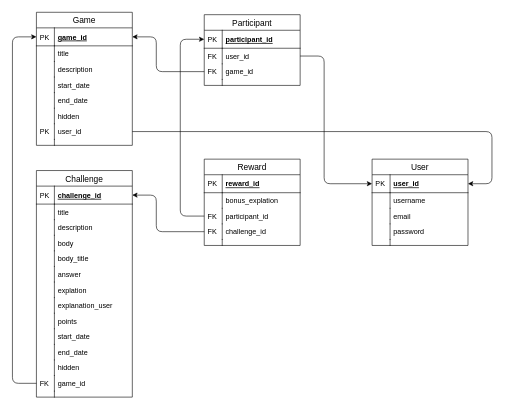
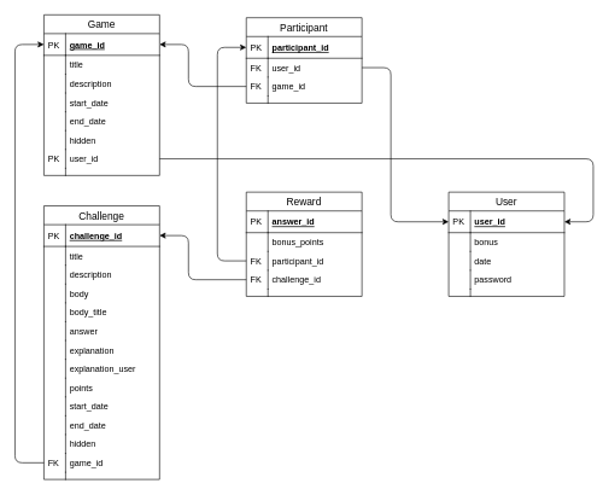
- <mxCell id="32" value="reward_id" style="shape=partialRectangle;top=0;left=0;right=0;bottom=1;align=left;verticalAlign=middle;fillColor=none;spacingLeft=34;spacingRight=4;overflow=hidden;rotatable=0;points=[[0,0.5],[1,0.5]];portConstraint=eastwest;dropTarget=0;fontStyle=5;fontSize=12;" parent="31" vertex="1"><mxGeometry y="26" width="160" height="30" as="geometry" /></mxCell>
+ <mxCell id="32" value="answer_id" style="shape=partialRectangle;top=0;left=0;right=0;bottom=1;align=left;verticalAlign=middle;fillColor=none;spacingLeft=34;spacingRight=4;overflow=hidden;rotatable=0;points=[[0,0.5],[1,0.5]];portConstraint=eastwest;dropTarget=0;fontStyle=5;fontSize=12;" parent="31" vertex="1"><mxGeometry y="26" width="160" height="30" as="geometry" /></mxCell>
- <mxCell id="34" value="bonus_explation" style="shape=partialRectangle;top=0;left=0;right=0;bottom=0;align=left;verticalAlign=top;fillColor=none;spacingLeft=34;spacingRight=4;overflow=hidden;rotatable=0;points=[[0,0.5],[1,0.5]];portConstraint=eastwest;dropTarget=0;fontSize=12;" parent="31" vertex="1"><mxGeometry y="56" width="160" height="26" as="geometry" /></mxCell>
+ <mxCell id="34" value="bonus_points" style="shape=partialRectangle;top=0;left=0;right=0;bottom=0;align=left;verticalAlign=top;fillColor=none;spacingLeft=34;spacingRight=4;overflow=hidden;rotatable=0;points=[[0,0.5],[1,0.5]];portConstraint=eastwest;dropTarget=0;fontSize=12;" parent="31" vertex="1"><mxGeometry y="56" width="160" height="26" as="geometry" /></mxCell>
- <mxCell id="47" value="username" style="shape=partialRectangle;top=0;left=0;right=0;bottom=0;align=left;verticalAlign=top;fillColor=none;spacingLeft=34;spacingRight=4;overflow=hidden;rotatable=0;points=[[0,0.5],[1,0.5]];portConstraint=eastwest;dropTarget=0;fontSize=12;" parent="44" vertex="1"><mxGeometry y="56" width="160" height="26" as="geometry" /></mxCell>
+ <mxCell id="47" value="bonus" style="shape=partialRectangle;top=0;left=0;right=0;bottom=0;align=left;verticalAlign=top;fillColor=none;spacingLeft=34;spacingRight=4;overflow=hidden;rotatable=0;points=[[0,0.5],[1,0.5]];portConstraint=eastwest;dropTarget=0;fontSize=12;" parent="44" vertex="1"><mxGeometry y="56" width="160" height="26" as="geometry" /></mxCell>
- <mxCell id="49" value="email" style="shape=partialRectangle;top=0;left=0;right=0;bottom=0;align=left;verticalAlign=top;fillColor=none;spacingLeft=34;spacingRight=4;overflow=hidden;rotatable=0;points=[[0,0.5],[1,0.5]];portConstraint=eastwest;dropTarget=0;fontSize=12;" parent="44" vertex="1"><mxGeometry y="82" width="160" height="26" as="geometry" /></mxCell>
+ <mxCell id="49" value="date" style="shape=partialRectangle;top=0;left=0;right=0;bottom=0;align=left;verticalAlign=top;fillColor=none;spacingLeft=34;spacingRight=4;overflow=hidden;rotatable=0;points=[[0,0.5],[1,0.5]];portConstraint=eastwest;dropTarget=0;fontSize=12;" parent="44" vertex="1"><mxGeometry y="82" width="160" height="26" as="geometry" /></mxCell>
- <mxCell id="68" value="explation" style="shape=partialRectangle;top=0;left=0;right=0;bottom=0;align=left;verticalAlign=top;fillColor=none;spacingLeft=34;spacingRight=4;overflow=hidden;rotatable=0;points=[[0,0.5],[1,0.5]];portConstraint=eastwest;dropTarget=0;fontSize=12;" parent="55" vertex="1"><mxGeometry y="186" width="160" height="26" as="geometry" /></mxCell>
+ <mxCell id="68" value="explanation" style="shape=partialRectangle;top=0;left=0;right=0;bottom=0;align=left;verticalAlign=top;fillColor=none;spacingLeft=34;spacingRight=4;overflow=hidden;rotatable=0;points=[[0,0.5],[1,0.5]];portConstraint=eastwest;dropTarget=0;fontSize=12;" parent="55" vertex="1"><mxGeometry y="186" width="160" height="26" as="geometry" /></mxCell>
